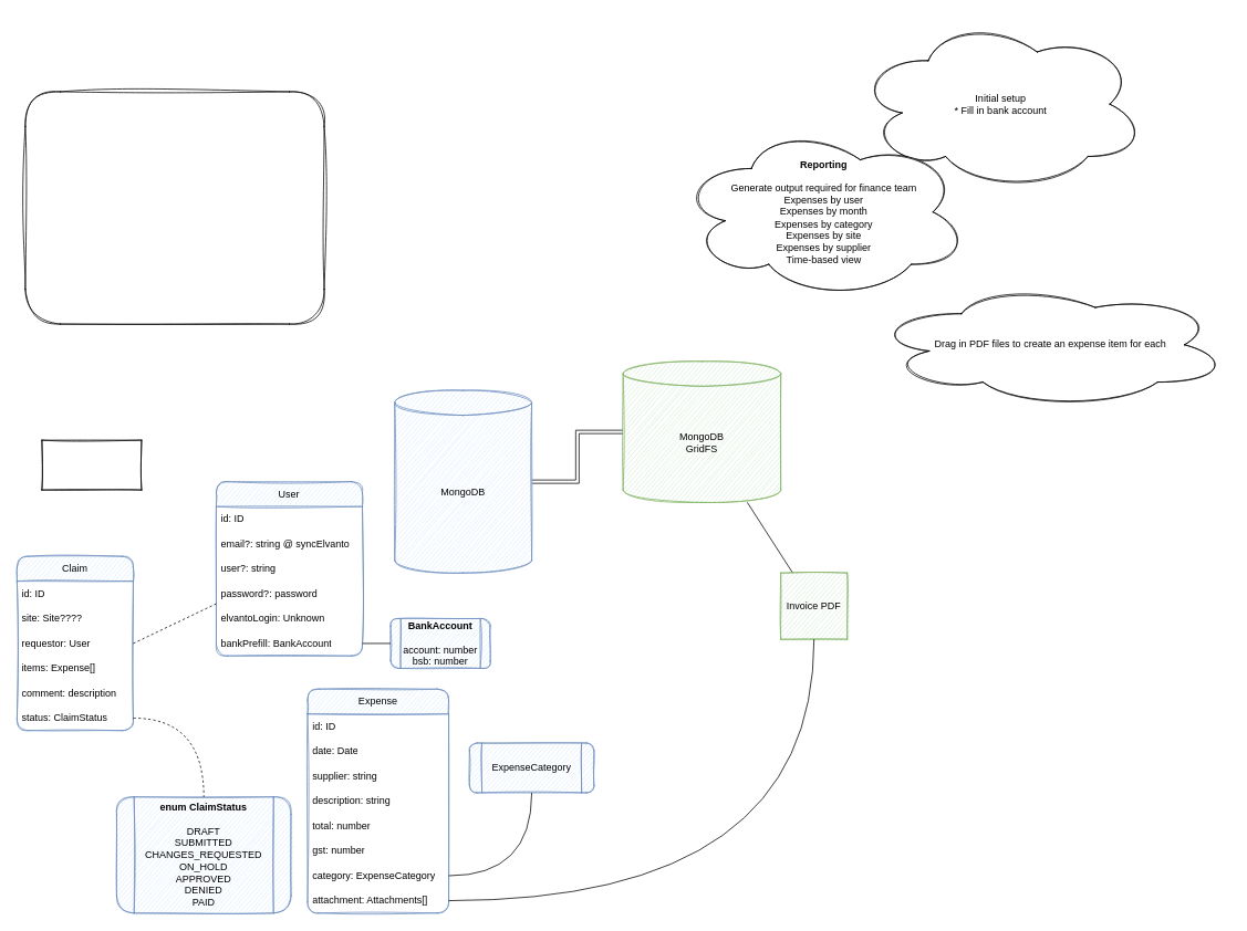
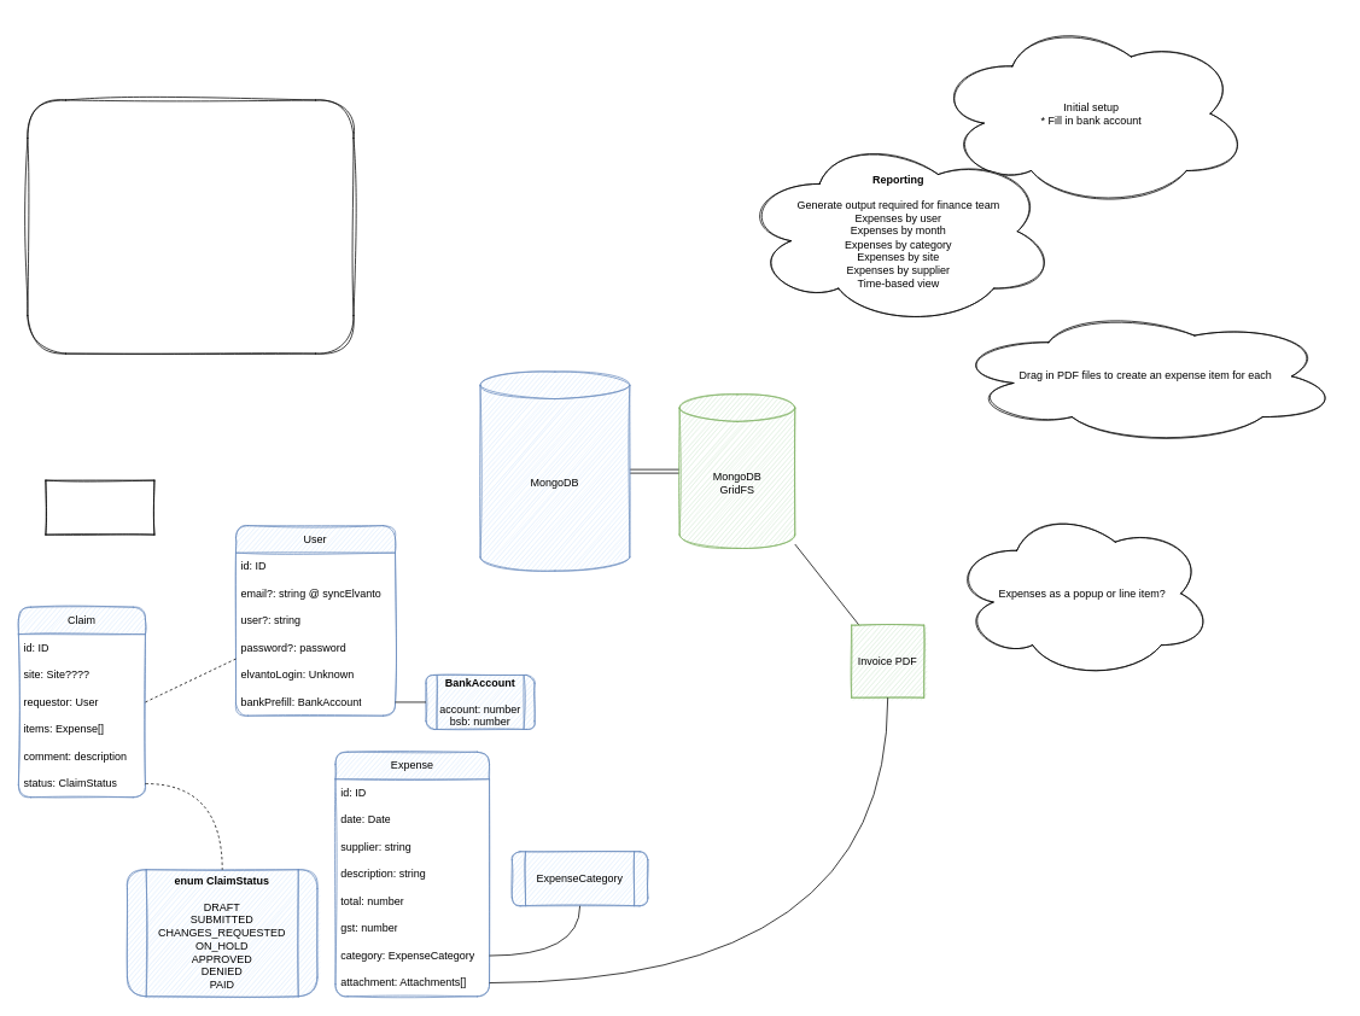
- <mxCell id="8" value="MongoDB&lt;br&gt;GridFS" style="shape=cylinder3;whiteSpace=wrap;html=1;boundedLbl=1;backgroundOutline=1;size=15;rounded=1;sketch=1;fillColor=#d5e8d4;strokeColor=#82b366;" vertex="1" parent="1"><mxGeometry x="750" y="435" width="190" height="170" as="geometry" /></mxCell>
+ <mxCell id="8" value="MongoDB&lt;br&gt;GridFS" style="shape=cylinder3;whiteSpace=wrap;html=1;boundedLbl=1;backgroundOutline=1;size=15;rounded=1;sketch=1;fillColor=#d5e8d4;strokeColor=#82b366;" vertex="1" parent="1"><mxGeometry x="750" y="435" width="127.5" height="170" as="geometry" /></mxCell>
- <mxCell id="5" value="MongoDB" style="shape=cylinder3;whiteSpace=wrap;html=1;boundedLbl=1;backgroundOutline=1;size=15;rounded=1;sketch=1;fillColor=#dae8fc;strokeColor=#6c8ebf;" vertex="1" parent="1"><mxGeometry x="475" y="470" width="165" height="220" as="geometry" /></mxCell>
+ <mxCell id="5" value="MongoDB" style="shape=cylinder3;whiteSpace=wrap;html=1;boundedLbl=1;backgroundOutline=1;size=15;rounded=1;sketch=1;fillColor=#dae8fc;strokeColor=#6c8ebf;" vertex="1" parent="1"><mxGeometry x="530" y="410" width="165" height="220" as="geometry" /></mxCell>
+ <mxCell id="43" value="Expenses as a popup or line item?" style="ellipse;shape=cloud;whiteSpace=wrap;html=1;rounded=1;sketch=1;" vertex="1" parent="1"><mxGeometry x="1050" y="560" width="290" height="190" as="geometry" /></mxCell>
- <mxCell id="26" value="ExpenseCategory" style="shape=process;whiteSpace=wrap;html=1;backgroundOutline=1;rounded=1;sketch=1;fillColor=#dae8fc;strokeColor=#6c8ebf;" vertex="1" parent="1"><mxGeometry x="565" y="895" width="150" height="60" as="geometry" /></mxCell>
+ <mxCell id="26" value="ExpenseCategory" style="shape=process;whiteSpace=wrap;html=1;backgroundOutline=1;rounded=1;sketch=1;fillColor=#dae8fc;strokeColor=#6c8ebf;" vertex="1" parent="1"><mxGeometry x="565" y="940" width="150" height="60" as="geometry" /></mxCell>
